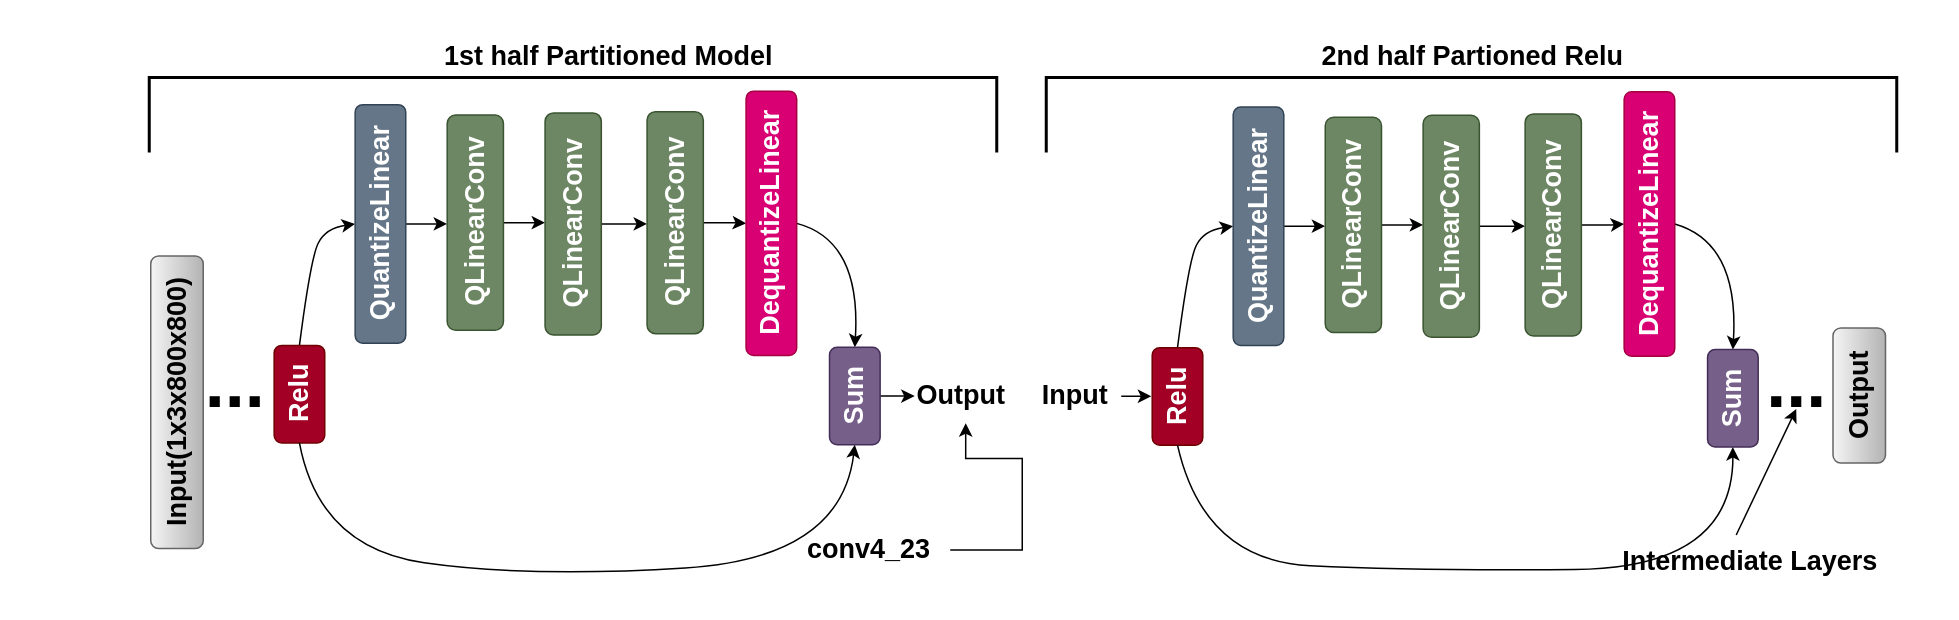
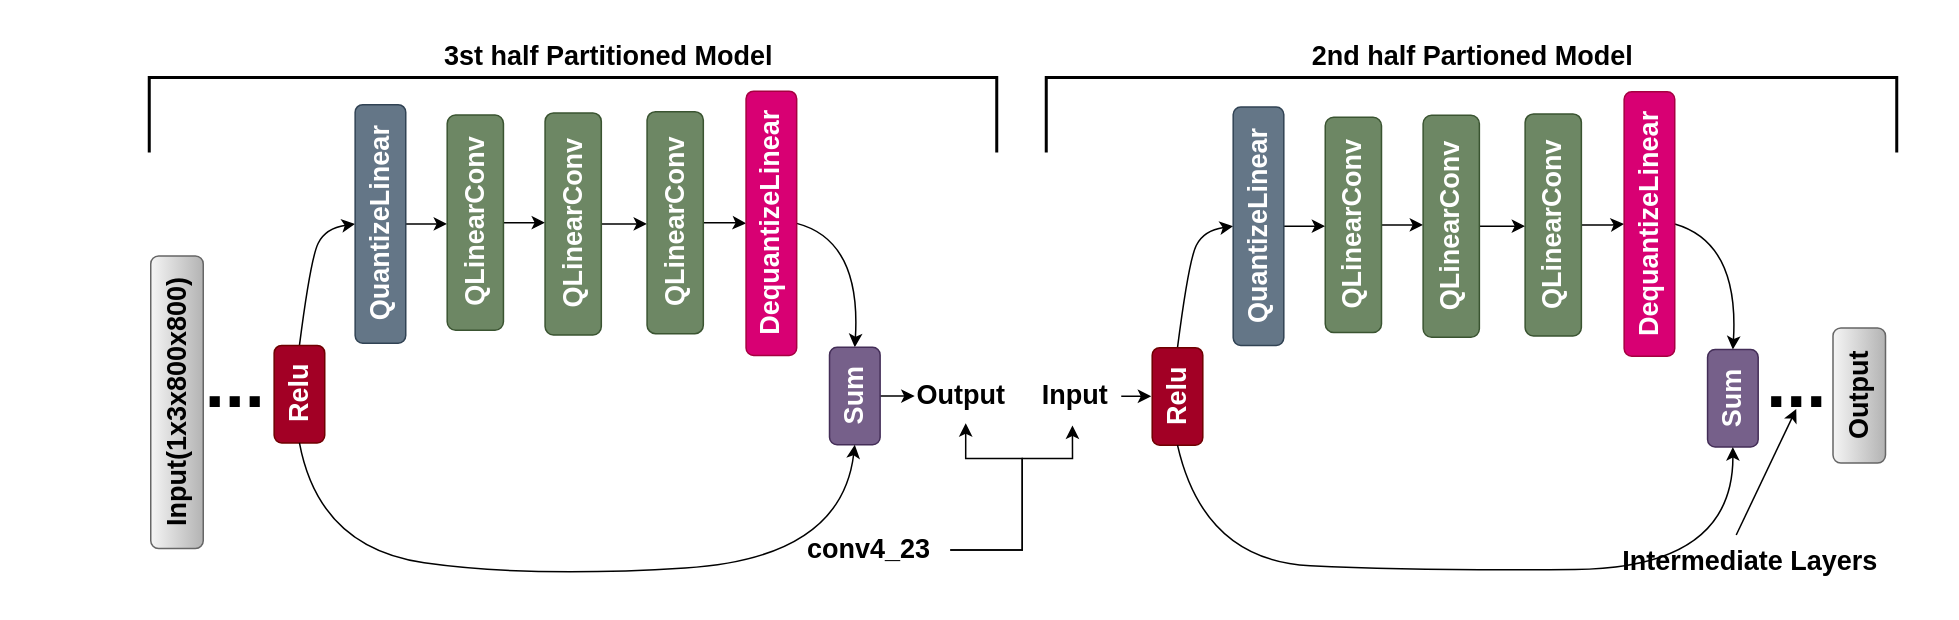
- <mxCell id="3" value="&lt;font style=&quot;font-size: 18px;&quot;&gt;1st half Partitioned Model&lt;/font&gt;" style="text;html=1;align=center;verticalAlign=middle;resizable=0;points=[];autosize=1;strokeColor=none;fillColor=none;fontSize=14;fontStyle=1" parent="1" vertex="1"><mxGeometry x="286.63" y="20" width="237" height="34" as="geometry" /></mxCell>
+ <mxCell id="3" value="&lt;font style=&quot;font-size: 18px;&quot;&gt;3st half Partitioned Model&lt;/font&gt;" style="text;html=1;align=center;verticalAlign=middle;resizable=0;points=[];autosize=1;strokeColor=none;fillColor=none;fontSize=14;fontStyle=1" parent="1" vertex="1"><mxGeometry x="286.63" y="20" width="237" height="34" as="geometry" /></mxCell>
- <mxCell id="16" value="&lt;font style=&quot;font-size: 18px;&quot;&gt;2nd half Partioned Relu&lt;/font&gt;" style="text;html=1;align=center;verticalAlign=middle;resizable=0;points=[];autosize=1;strokeColor=none;fillColor=none;fontSize=14;fontStyle=1" parent="1" vertex="1"><mxGeometry x="864.5" y="20" width="232" height="34" as="geometry" /></mxCell>
+ <mxCell id="16" value="&lt;font style=&quot;font-size: 18px;&quot;&gt;2nd half Partioned Model&lt;/font&gt;" style="text;html=1;align=center;verticalAlign=middle;resizable=0;points=[];autosize=1;strokeColor=none;fillColor=none;fontSize=14;fontStyle=1" parent="1" vertex="1"><mxGeometry x="864.5" y="20" width="232" height="34" as="geometry" /></mxCell>
+ <mxCell id="36" style="edgeStyle=orthogonalEdgeStyle;rounded=0;orthogonalLoop=1;jettySize=auto;html=1;entryX=0.475;entryY=1.073;entryDx=0;entryDy=0;entryPerimeter=0;" parent="1" source="38" target="40" edge="1"><mxGeometry relative="1" as="geometry"><Array as="points"><mxPoint x="681" y="305" /><mxPoint x="715" y="305" /></Array></mxGeometry></mxCell>
